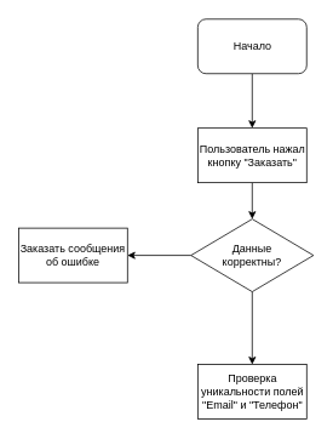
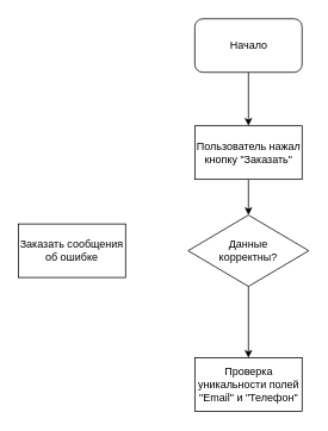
- <mxCell id="6" style="edgeStyle=orthogonalEdgeStyle;rounded=0;orthogonalLoop=1;jettySize=auto;html=1;exitX=0;exitY=0.5;exitDx=0;exitDy=0;entryX=1;entryY=0.5;entryDx=0;entryDy=0;" edge="1" parent="1" source="8" target="9"><mxGeometry relative="1" as="geometry" /></mxCell>
